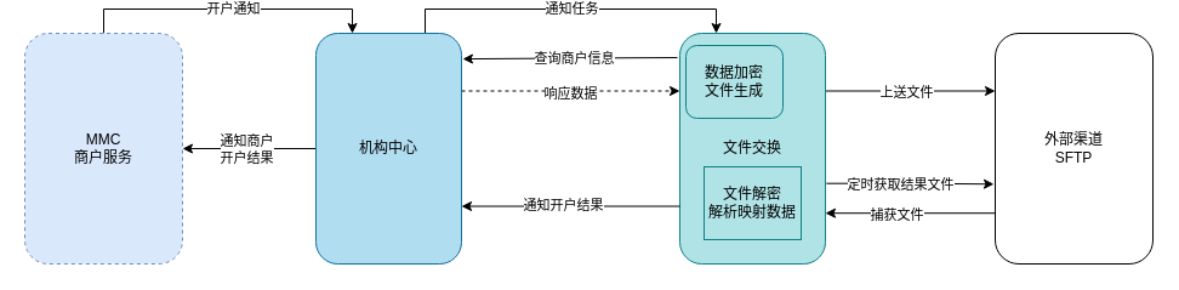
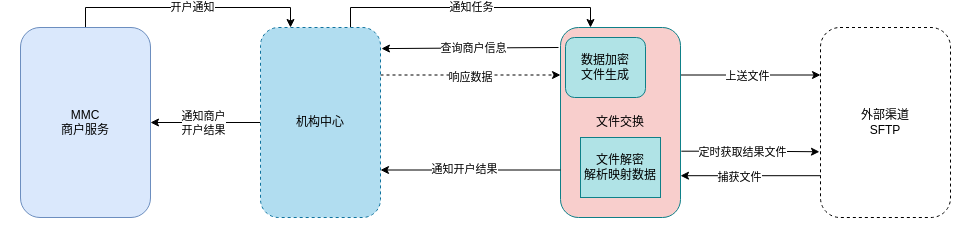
- <mxCell id="4" value="MMC&lt;div&gt;商户服务&lt;/div&gt;" style="rounded=1;whiteSpace=wrap;html=1;fillColor=#dae8fc;strokeColor=#6c8ebf;dashed=1;" parent="1" vertex="1"><mxGeometry x="20" y="20" width="130" height="190" as="geometry" /></mxCell>
+ <mxCell id="4" value="MMC&lt;div&gt;商户服务&lt;/div&gt;" style="rounded=1;whiteSpace=wrap;html=1;fillColor=#dae8fc;strokeColor=#6c8ebf;" parent="1" vertex="1"><mxGeometry x="20" y="20" width="130" height="190" as="geometry" /></mxCell>
- <mxCell id="11" value="机构中心" style="rounded=1;whiteSpace=wrap;html=1;fillColor=#b1ddf0;strokeColor=#10739e;" parent="1" vertex="1"><mxGeometry x="260" y="20" width="120" height="190" as="geometry" /></mxCell>
+ <mxCell id="11" value="机构中心" style="rounded=1;whiteSpace=wrap;html=1;fillColor=#b1ddf0;strokeColor=#10739e;dashed=1;" parent="1" vertex="1"><mxGeometry x="260" y="20" width="120" height="190" as="geometry" /></mxCell>
- <mxCell id="16" value="文件交换" style="rounded=1;whiteSpace=wrap;html=1;points=[[0,0,0,0,0],[0,0.25,0,0,0],[0,0.5,0,0,0],[0,0.75,0,0,0],[0,1,0,0,0],[0.25,0,0,0,0],[0.25,1,0,0,0],[0.5,0,0,0,0],[0.5,1,0,0,0],[0.75,0,0,0,0],[0.75,1,0,0,0],[1,0,0,0,0],[1,0.11,0,0,0],[1,0.22,0,0,0],[1,0.25,0,0,0],[1,0.33,0,0,0],[1,0.44,0,0,0],[1,0.5,0,0,0],[1,0.56,0,0,0],[1,0.67,0,0,0],[1,0.75,0,0,0],[1,0.78,0,0,0],[1,0.89,0,0,0],[1,1,0,0,0]];fillColor=#b0e3e6;strokeColor=#0e8088;" parent="1" vertex="1"><mxGeometry x="560" y="20" width="120" height="190" as="geometry" /></mxCell>
+ <mxCell id="16" value="文件交换" style="rounded=1;whiteSpace=wrap;html=1;points=[[0,0,0,0,0],[0,0.25,0,0,0],[0,0.5,0,0,0],[0,0.75,0,0,0],[0,1,0,0,0],[0.25,0,0,0,0],[0.25,1,0,0,0],[0.5,0,0,0,0],[0.5,1,0,0,0],[0.75,0,0,0,0],[0.75,1,0,0,0],[1,0,0,0,0],[1,0.11,0,0,0],[1,0.22,0,0,0],[1,0.25,0,0,0],[1,0.33,0,0,0],[1,0.44,0,0,0],[1,0.5,0,0,0],[1,0.56,0,0,0],[1,0.67,0,0,0],[1,0.75,0,0,0],[1,0.78,0,0,0],[1,0.89,0,0,0],[1,1,0,0,0]];fillColor=#f8cecc;strokeColor=#0e8088;" parent="1" vertex="1"><mxGeometry x="560" y="20" width="120" height="190" as="geometry" /></mxCell>
- <mxCell id="17" value="外部渠道&lt;div&gt;SFTP&lt;/div&gt;" style="rounded=1;whiteSpace=wrap;html=1;points=[[0,0,0,0,0],[0,0.11,0,0,0],[0,0.22,0,0,0],[0,0.25,0,0,0],[0,0.33,0,0,0],[0,0.44,0,0,0],[0,0.5,0,0,0],[0,0.56,0,0,0],[0,0.67,0,0,0],[0,0.75,0,0,0],[0,0.78,0,0,0],[0,0.89,0,0,0],[0,1,0,0,0],[0.25,0,0,0,0],[0.25,1,0,0,0],[0.5,0,0,0,0],[0.5,1,0,0,0],[0.75,0,0,0,0],[0.75,1,0,0,0],[1,0,0,0,0],[1,0.25,0,0,0],[1,0.5,0,0,0],[1,0.75,0,0,0],[1,1,0,0,0]];" parent="1" vertex="1"><mxGeometry x="820" y="20" width="130" height="190" as="geometry" /></mxCell>
+ <mxCell id="17" value="外部渠道&lt;div&gt;SFTP&lt;/div&gt;" style="rounded=1;whiteSpace=wrap;html=1;points=[[0,0,0,0,0],[0,0.11,0,0,0],[0,0.22,0,0,0],[0,0.25,0,0,0],[0,0.33,0,0,0],[0,0.44,0,0,0],[0,0.5,0,0,0],[0,0.56,0,0,0],[0,0.67,0,0,0],[0,0.75,0,0,0],[0,0.78,0,0,0],[0,0.89,0,0,0],[0,1,0,0,0],[0.25,0,0,0,0],[0.25,1,0,0,0],[0.5,0,0,0,0],[0.5,1,0,0,0],[0.75,0,0,0,0],[0.75,1,0,0,0],[1,0,0,0,0],[1,0.25,0,0,0],[1,0.5,0,0,0],[1,0.75,0,0,0],[1,1,0,0,0]];dashed=1;" parent="1" vertex="1"><mxGeometry x="820" y="20" width="130" height="190" as="geometry" /></mxCell>
